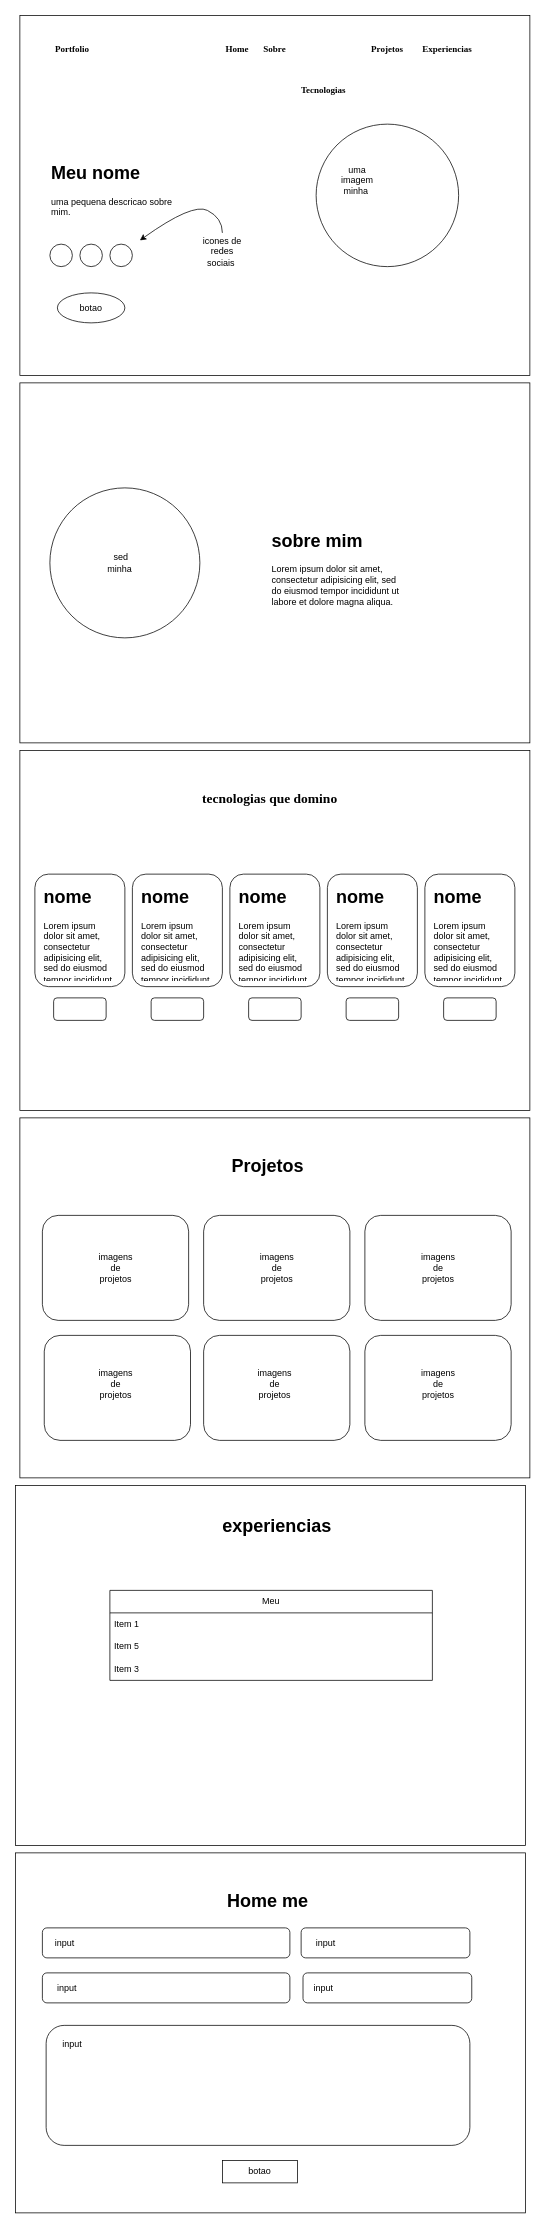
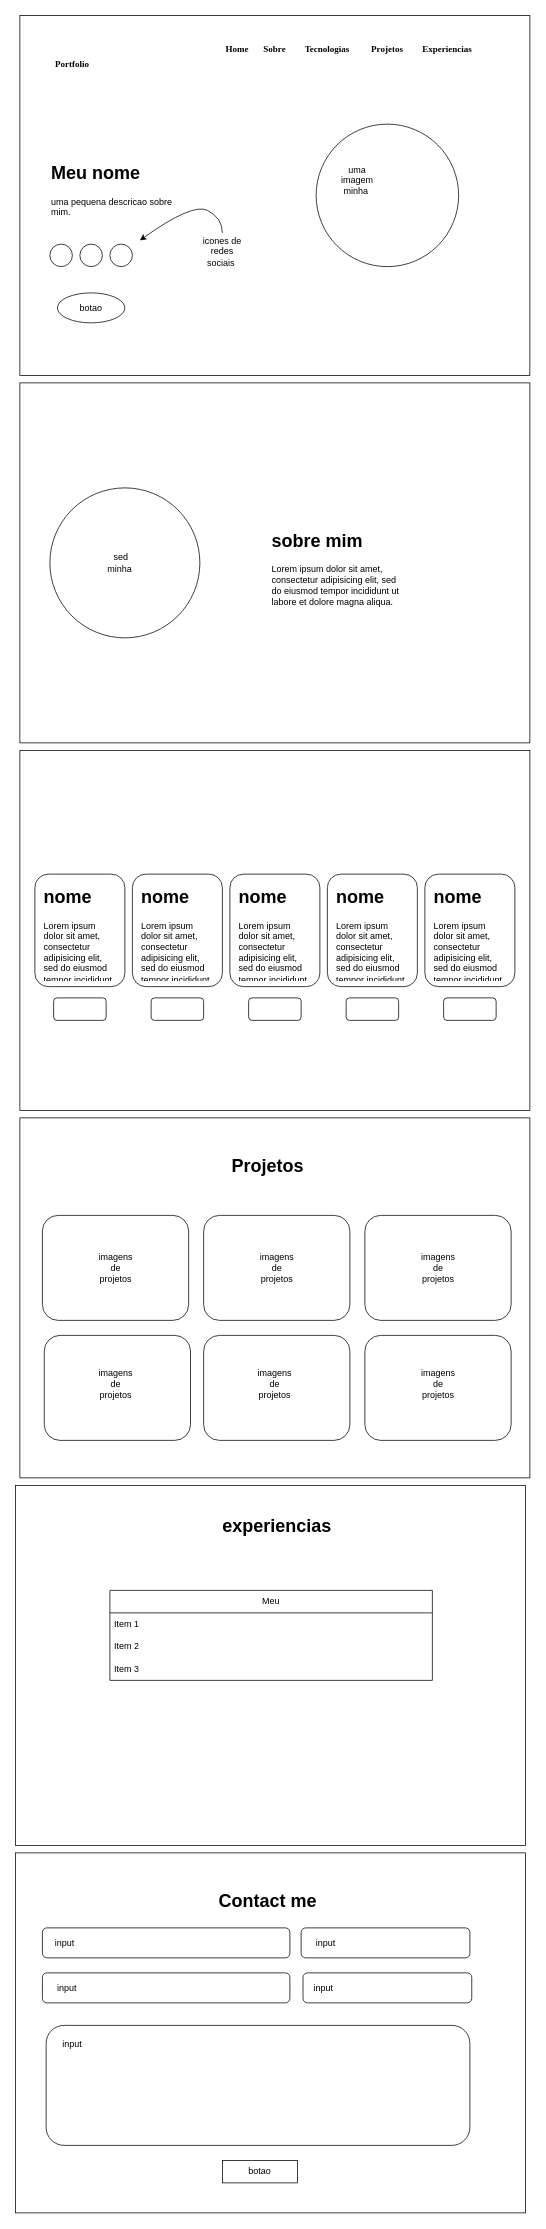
- <mxCell id="3" value="Portfolio" style="text;html=1;align=center;verticalAlign=middle;whiteSpace=wrap;rounded=0;fontStyle=1;fontFamily=Comic Sans MS;" vertex="1" parent="1"><mxGeometry x="66" y="50" width="60" height="30" as="geometry" /></mxCell>
+ <mxCell id="3" value="Portfolio" style="text;html=1;align=center;verticalAlign=middle;whiteSpace=wrap;rounded=0;fontStyle=1;fontFamily=Comic Sans MS;" vertex="1" parent="1"><mxGeometry x="66" y="70" width="60" height="30" as="geometry" /></mxCell>
- <mxCell id="6" value="Tecnologias" style="text;html=1;align=center;verticalAlign=middle;whiteSpace=wrap;rounded=0;fontStyle=1;fontFamily=Comic Sans MS;" vertex="1" parent="1"><mxGeometry x="401" y="105" width="60" height="30" as="geometry" /></mxCell>
+ <mxCell id="6" value="Tecnologias" style="text;html=1;align=center;verticalAlign=middle;whiteSpace=wrap;rounded=0;fontStyle=1;fontFamily=Comic Sans MS;" vertex="1" parent="1"><mxGeometry x="406" y="50" width="60" height="30" as="geometry" /></mxCell>
- <mxCell id="24" value="tecnologias que domino" style="text;html=1;align=center;verticalAlign=middle;whiteSpace=wrap;rounded=0;fontStyle=1;fontFamily=Comic Sans MS;fontSize=18;" vertex="1" parent="1"><mxGeometry x="238" y="1050" width="243" height="30" as="geometry" /></mxCell>
- <mxCell id="58" value="Item 5" style="text;strokeColor=none;fillColor=none;align=left;verticalAlign=middle;spacingLeft=4;spacingRight=4;overflow=hidden;points=[[0,0.5],[1,0.5]];portConstraint=eastwest;rotatable=0;whiteSpace=wrap;html=1;" vertex="1" parent="56"><mxGeometry y="60" width="430" height="30" as="geometry" /></mxCell>
+ <mxCell id="58" value="Item 2" style="text;strokeColor=none;fillColor=none;align=left;verticalAlign=middle;spacingLeft=4;spacingRight=4;overflow=hidden;points=[[0,0.5],[1,0.5]];portConstraint=eastwest;rotatable=0;whiteSpace=wrap;html=1;" vertex="1" parent="56"><mxGeometry y="60" width="430" height="30" as="geometry" /></mxCell>
- <mxCell id="61" value="&lt;h1&gt;Home me&amp;nbsp;&lt;/h1&gt;" style="text;html=1;align=center;verticalAlign=middle;whiteSpace=wrap;rounded=0;" vertex="1" parent="1"><mxGeometry x="285" y="2520" width="150" height="30" as="geometry" /></mxCell>
+ <mxCell id="61" value="&lt;h1&gt;Contact me&amp;nbsp;&lt;/h1&gt;" style="text;html=1;align=center;verticalAlign=middle;whiteSpace=wrap;rounded=0;" vertex="1" parent="1"><mxGeometry x="285" y="2520" width="150" height="30" as="geometry" /></mxCell>
